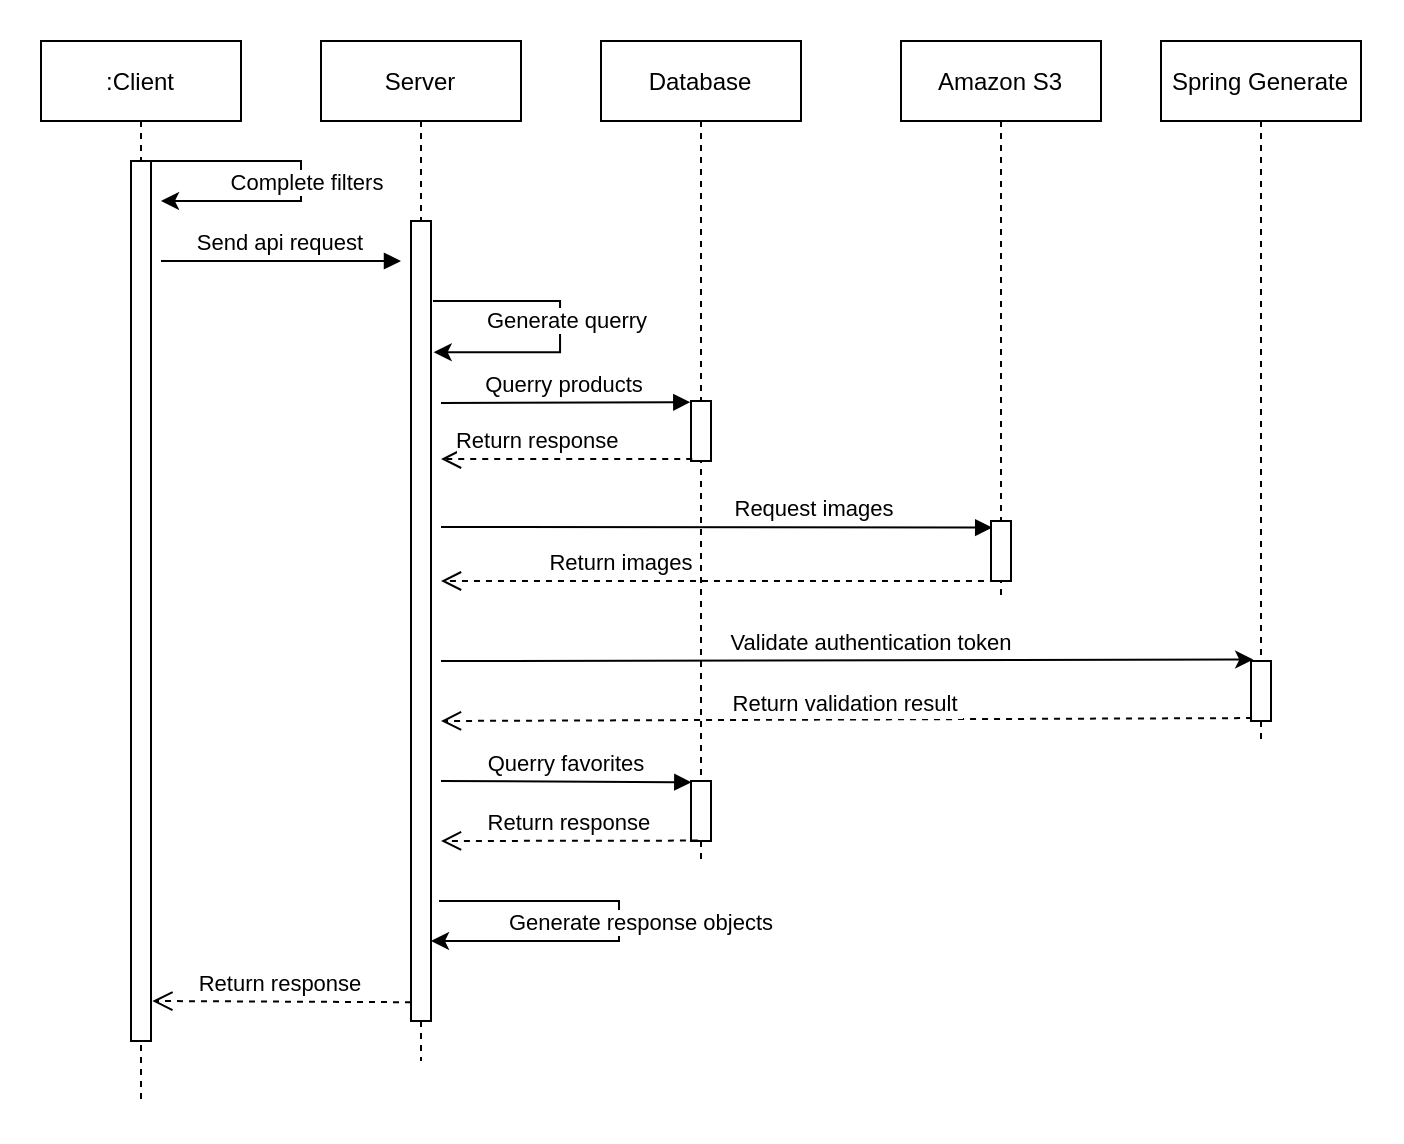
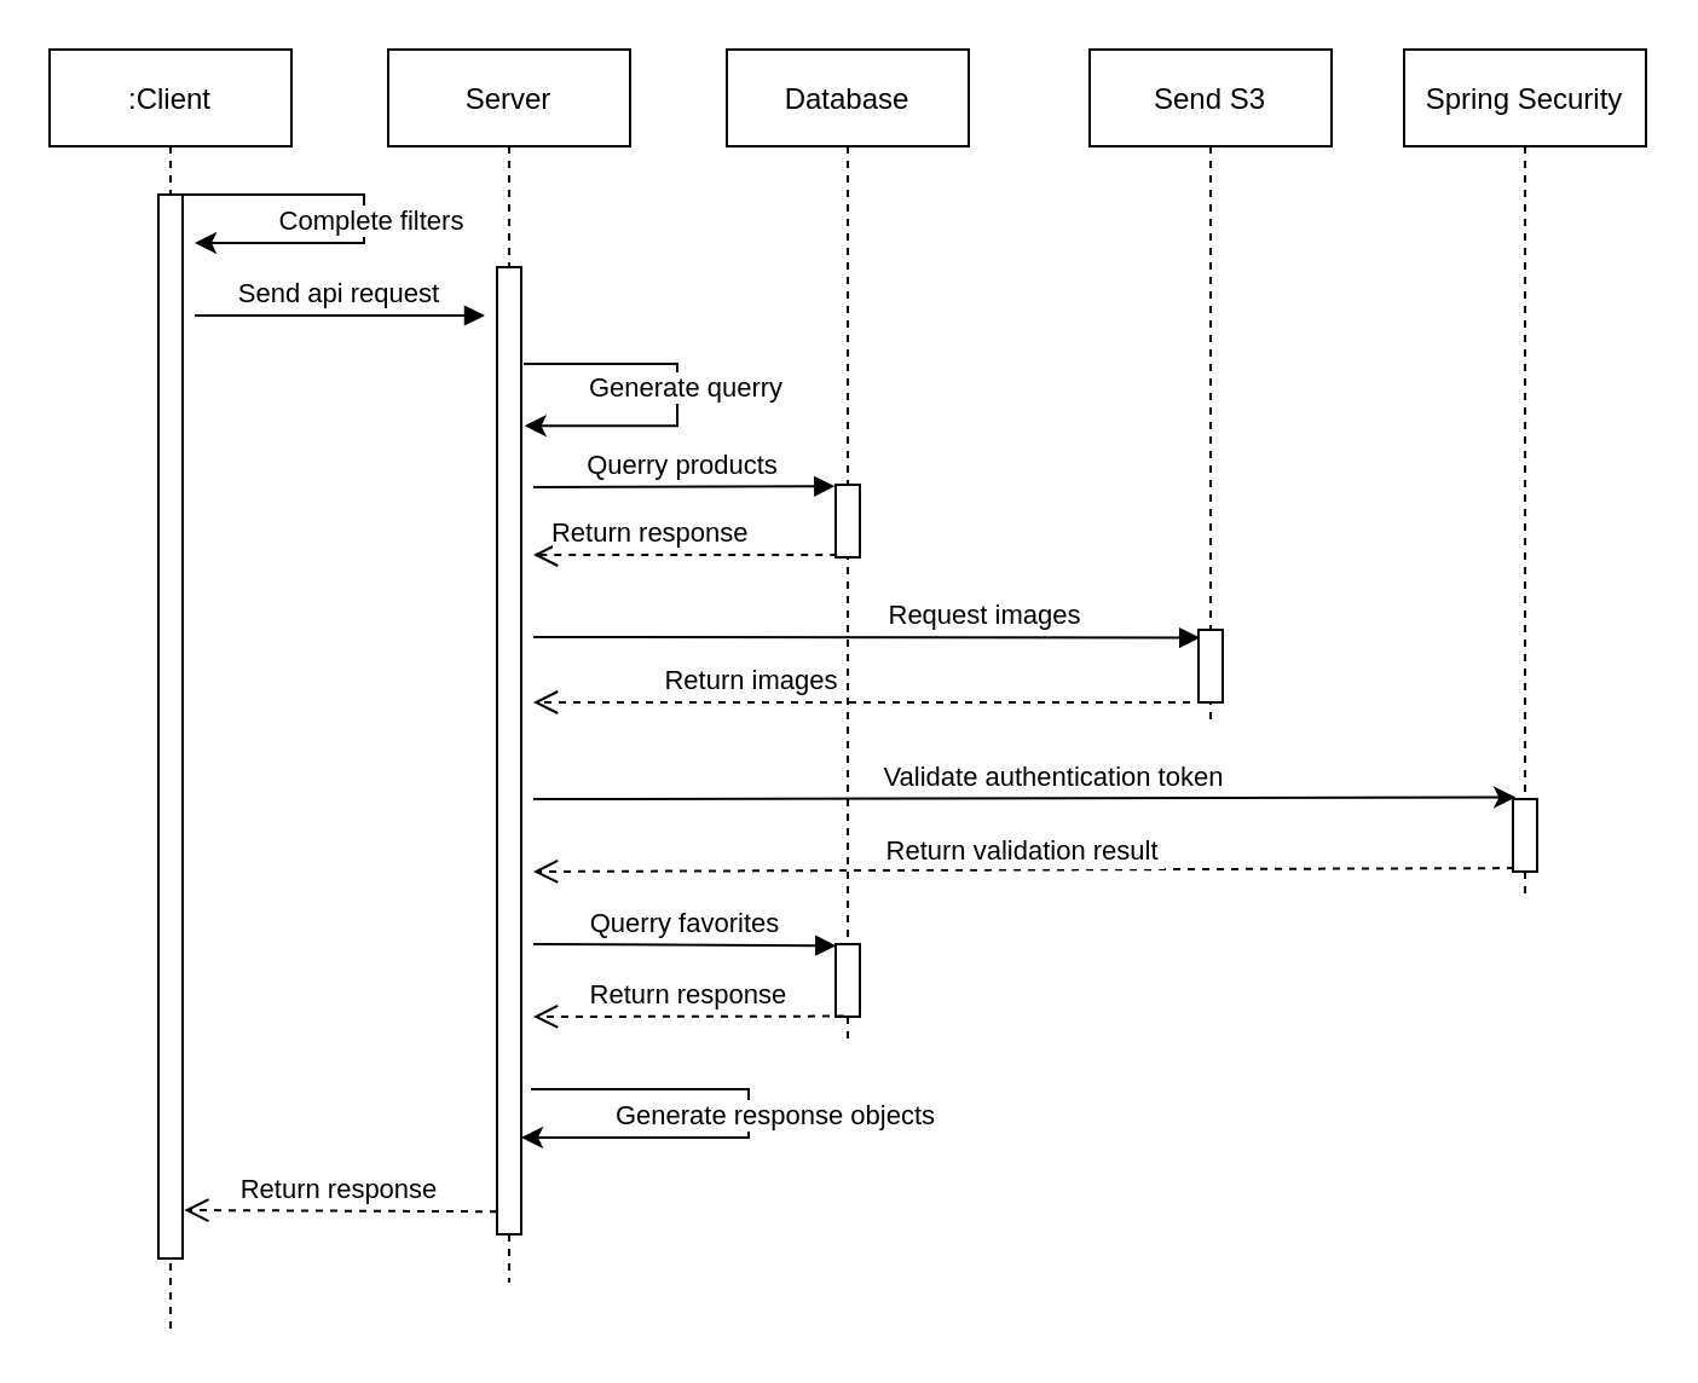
- <mxCell id="17" value="Amazon S3" style="shape=umlLifeline;perimeter=lifelinePerimeter;container=1;collapsible=0;recursiveResize=0;rounded=0;shadow=0;strokeWidth=1;" parent="1" vertex="1"><mxGeometry x="450" y="20" width="100" height="280" as="geometry" /></mxCell>
+ <mxCell id="17" value="Send S3" style="shape=umlLifeline;perimeter=lifelinePerimeter;container=1;collapsible=0;recursiveResize=0;rounded=0;shadow=0;strokeWidth=1;" parent="1" vertex="1"><mxGeometry x="450" y="20" width="100" height="280" as="geometry" /></mxCell>
- <mxCell id="20" value="Spring Generate" style="shape=umlLifeline;perimeter=lifelinePerimeter;container=1;collapsible=0;recursiveResize=0;rounded=0;shadow=0;strokeWidth=1;" parent="1" vertex="1"><mxGeometry x="580" y="20" width="100" height="350" as="geometry" /></mxCell>
+ <mxCell id="20" value="Spring Security" style="shape=umlLifeline;perimeter=lifelinePerimeter;container=1;collapsible=0;recursiveResize=0;rounded=0;shadow=0;strokeWidth=1;" parent="1" vertex="1"><mxGeometry x="580" y="20" width="100" height="350" as="geometry" /></mxCell>
